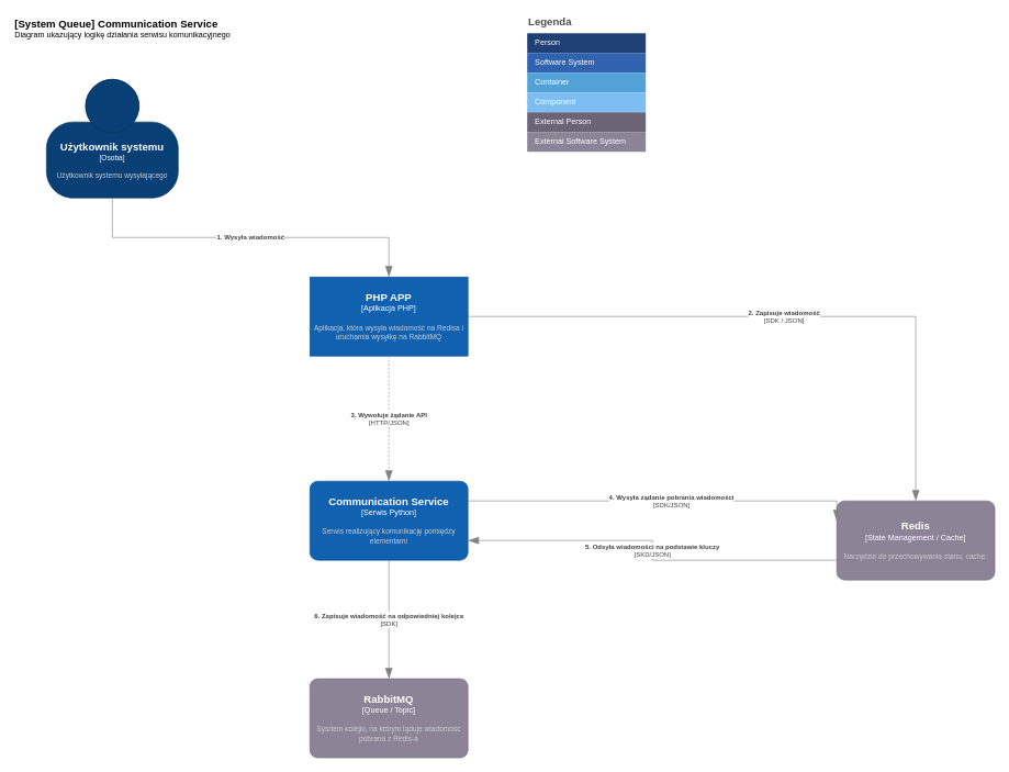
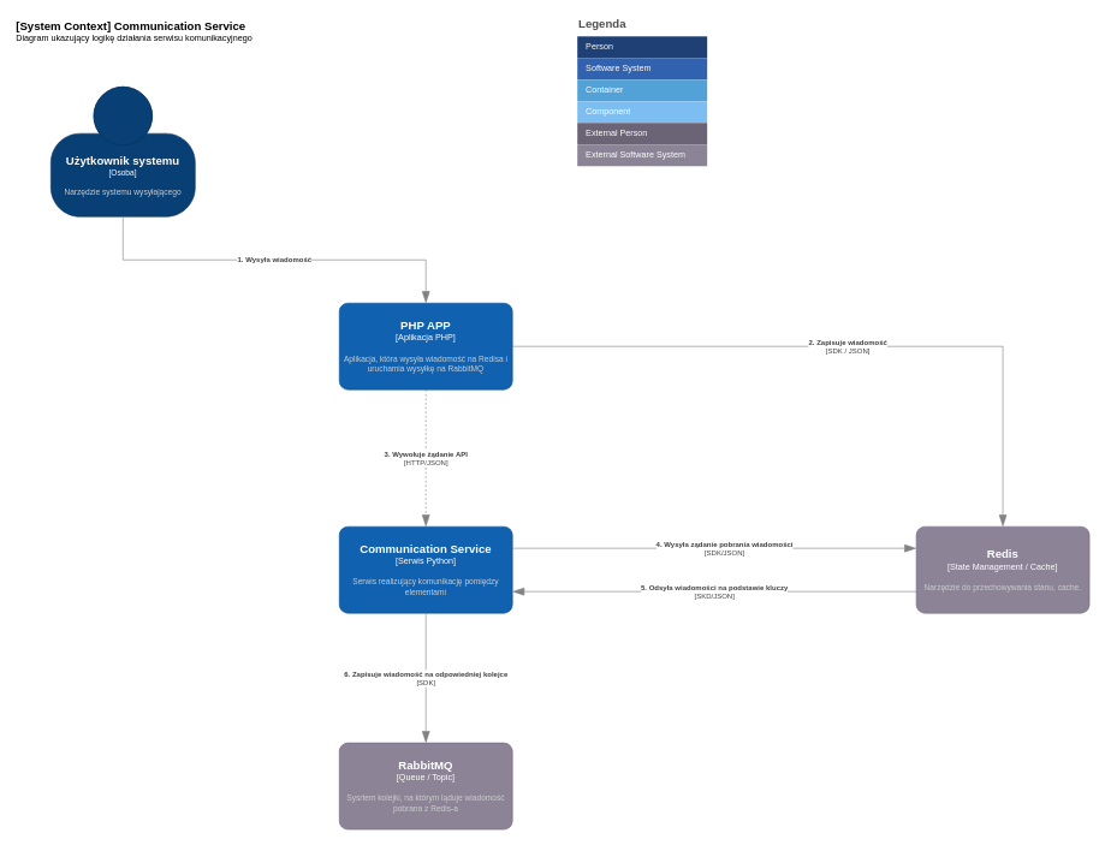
- <mxCell id="11" value="&lt;font style=&quot;font-size: 16px&quot;&gt;&lt;b&gt;&lt;div style=&quot;text-align: left&quot;&gt;[System Queue] Communication Service&lt;/div&gt;&lt;/b&gt;&lt;/font&gt;&lt;div style=&quot;text-align: left&quot;&gt;Diagram ukazujący logikę działania serwisu komunikacyjnego&lt;/div&gt;" style="text;html=1;strokeColor=none;fillColor=none;align=left;verticalAlign=top;whiteSpace=wrap;rounded=0;metaEdit=1;allowArrows=0;resizable=1;rotatable=0;connectable=0;recursiveResize=0;expand=0;pointerEvents=0;points=[[0.25,0,0],[0.5,0,0],[0.75,0,0],[1,0.25,0],[1,0.5,0],[1,0.75,0],[0.75,1,0],[0.5,1,0],[0.25,1,0],[0,0.75,0],[0,0.5,0],[0,0.25,0]];" parent="1" vertex="1"><mxGeometry x="20" y="20" width="330" height="40" as="geometry" /></mxCell>
+ <mxCell id="11" value="&lt;font style=&quot;font-size: 16px&quot;&gt;&lt;b&gt;&lt;div style=&quot;text-align: left&quot;&gt;[System Context] Communication Service&lt;/div&gt;&lt;/b&gt;&lt;/font&gt;&lt;div style=&quot;text-align: left&quot;&gt;Diagram ukazujący logikę działania serwisu komunikacyjnego&lt;/div&gt;" style="text;html=1;strokeColor=none;fillColor=none;align=left;verticalAlign=top;whiteSpace=wrap;rounded=0;metaEdit=1;allowArrows=0;resizable=1;rotatable=0;connectable=0;recursiveResize=0;expand=0;pointerEvents=0;points=[[0.25,0,0],[0.5,0,0],[0.75,0,0],[1,0.25,0],[1,0.5,0],[1,0.75,0],[0.75,1,0],[0.5,1,0],[0.25,1,0],[0,0.75,0],[0,0.5,0],[0,0.25,0]];" parent="1" vertex="1"><mxGeometry x="20" y="20" width="330" height="40" as="geometry" /></mxCell>
- <mxCell id="2" value="&lt;font style=&quot;font-size: 16px&quot;&gt;&lt;b&gt;Użytkownik systemu&lt;/b&gt;&lt;/font&gt;&lt;div&gt;[Osoba]&lt;/div&gt;&lt;br&gt;&lt;div&gt;&lt;font style=&quot;font-size: 11px&quot;&gt;&lt;font color=&quot;#cccccc&quot;&gt;Użytkownik systemu wysyłającego&lt;/font&gt;&lt;/div&gt;" style="html=1;fontSize=11;dashed=0;whiteSpace=wrap;fillColor=#083F75;strokeColor=#06315C;fontColor=#ffffff;shape=mxgraph.c4.person2;align=center;metaEdit=1;points=[[0.5,0,0],[1,0.5,0],[1,0.75,0],[0.75,1,0],[0.5,1,0],[0.25,1,0],[0,0.75,0],[0,0.5,0]];resizable=0;" parent="1" vertex="1"><mxGeometry x="70" y="120" width="200" height="180" as="geometry" /></mxCell>
+ <mxCell id="2" value="&lt;font style=&quot;font-size: 16px&quot;&gt;&lt;b&gt;Użytkownik systemu&lt;/b&gt;&lt;/font&gt;&lt;div&gt;[Osoba]&lt;/div&gt;&lt;br&gt;&lt;div&gt;&lt;font style=&quot;font-size: 11px&quot;&gt;&lt;font color=&quot;#cccccc&quot;&gt;Narzędzie systemu wysyłającego&lt;/font&gt;&lt;/div&gt;" style="html=1;fontSize=11;dashed=0;whiteSpace=wrap;fillColor=#083F75;strokeColor=#06315C;fontColor=#ffffff;shape=mxgraph.c4.person2;align=center;metaEdit=1;points=[[0.5,0,0],[1,0.5,0],[1,0.75,0],[0.75,1,0],[0.5,1,0],[0.25,1,0],[0,0.75,0],[0,0.5,0]];resizable=0;" parent="1" vertex="1"><mxGeometry x="70" y="120" width="200" height="180" as="geometry" /></mxCell>
- <mxCell id="12" value="&lt;font style=&quot;font-size: 16px&quot;&gt;&lt;b&gt;PHP APP&lt;/b&gt;&lt;/font&gt;&lt;div&gt;[Aplikacja PHP]&lt;/div&gt;&lt;br&gt;&lt;div&gt;&lt;font style=&quot;font-size: 11px&quot;&gt;&lt;font color=&quot;#cccccc&quot;&gt;Aplikacja, która wysyła wiadomość na Redisa i uruchamia wysyłkę na RabbitMQ&lt;/font&gt;&lt;/div&gt;" style="whiteSpace=wrap;html=1;labelBackgroundColor=none;fillColor=#1061B0;fontColor=#ffffff;align=center;arcSize=10;strokeColor=#0D5091;metaEdit=1;resizable=0;points=[[0.25,0,0],[0.5,0,0],[0.75,0,0],[1,0.25,0],[1,0.5,0],[1,0.75,0],[0.75,1,0],[0.5,1,0],[0.25,1,0],[0,0.75,0],[0,0.5,0],[0,0.25,0]];rounded=0;" parent="1" vertex="1"><mxGeometry x="470" y="420" width="240" height="120" as="geometry" /></mxCell>
+ <mxCell id="12" value="&lt;font style=&quot;font-size: 16px&quot;&gt;&lt;b&gt;PHP APP&lt;/b&gt;&lt;/font&gt;&lt;div&gt;[Aplikacja PHP]&lt;/div&gt;&lt;br&gt;&lt;div&gt;&lt;font style=&quot;font-size: 11px&quot;&gt;&lt;font color=&quot;#cccccc&quot;&gt;Aplikacja, która wysyła wiadomość na Redisa i uruchamia wysyłkę na RabbitMQ&lt;/font&gt;&lt;/div&gt;" style="rounded=1;whiteSpace=wrap;html=1;labelBackgroundColor=none;fillColor=#1061B0;fontColor=#ffffff;align=center;arcSize=10;strokeColor=#0D5091;metaEdit=1;resizable=0;points=[[0.25,0,0],[0.5,0,0],[0.75,0,0],[1,0.25,0],[1,0.5,0],[1,0.75,0],[0.75,1,0],[0.5,1,0],[0.25,1,0],[0,0.75,0],[0,0.5,0],[0,0.25,0]];" parent="1" vertex="1"><mxGeometry x="470" y="420" width="240" height="120" as="geometry" /></mxCell>
- <mxCell id="14" value="&lt;font style=&quot;font-size: 16px&quot;&gt;&lt;b&gt;Redis&lt;/b&gt;&lt;/font&gt;&lt;div&gt;[State Management / Cache]&lt;/div&gt;&lt;br&gt;&lt;div&gt;&lt;font style=&quot;font-size: 11px&quot;&gt;&lt;font color=&quot;#cccccc&quot;&gt;Narzędzie do przechowywania stanu, cache.&lt;/font&gt;&lt;/div&gt;" style="rounded=1;whiteSpace=wrap;html=1;labelBackgroundColor=none;fillColor=#8C8496;fontColor=#ffffff;align=center;arcSize=10;strokeColor=#736782;metaEdit=1;resizable=0;points=[[0.25,0,0],[0.5,0,0],[0.75,0,0],[1,0.25,0],[1,0.5,0],[1,0.75,0],[0.75,1,0],[0.5,1,0],[0.25,1,0],[0,0.75,0],[0,0.5,0],[0,0.25,0]];" parent="1" vertex="1"><mxGeometry x="1270" y="760" width="240" height="120" as="geometry" /></mxCell>
+ <mxCell id="14" value="&lt;font style=&quot;font-size: 16px&quot;&gt;&lt;b&gt;Redis&lt;/b&gt;&lt;/font&gt;&lt;div&gt;[State Management / Cache]&lt;/div&gt;&lt;br&gt;&lt;div&gt;&lt;font style=&quot;font-size: 11px&quot;&gt;&lt;font color=&quot;#cccccc&quot;&gt;Narzędzie do przechowywania stanu, cache.&lt;/font&gt;&lt;/div&gt;" style="rounded=1;whiteSpace=wrap;html=1;labelBackgroundColor=none;fillColor=#8C8496;fontColor=#ffffff;align=center;arcSize=10;strokeColor=#736782;metaEdit=1;resizable=0;points=[[0.25,0,0],[0.5,0,0],[0.75,0,0],[1,0.25,0],[1,0.5,0],[1,0.75,0],[0.75,1,0],[0.5,1,0],[0.25,1,0],[0,0.75,0],[0,0.5,0],[0,0.25,0]];" parent="1" vertex="1"><mxGeometry x="1270" y="730" width="240" height="120" as="geometry" /></mxCell>
